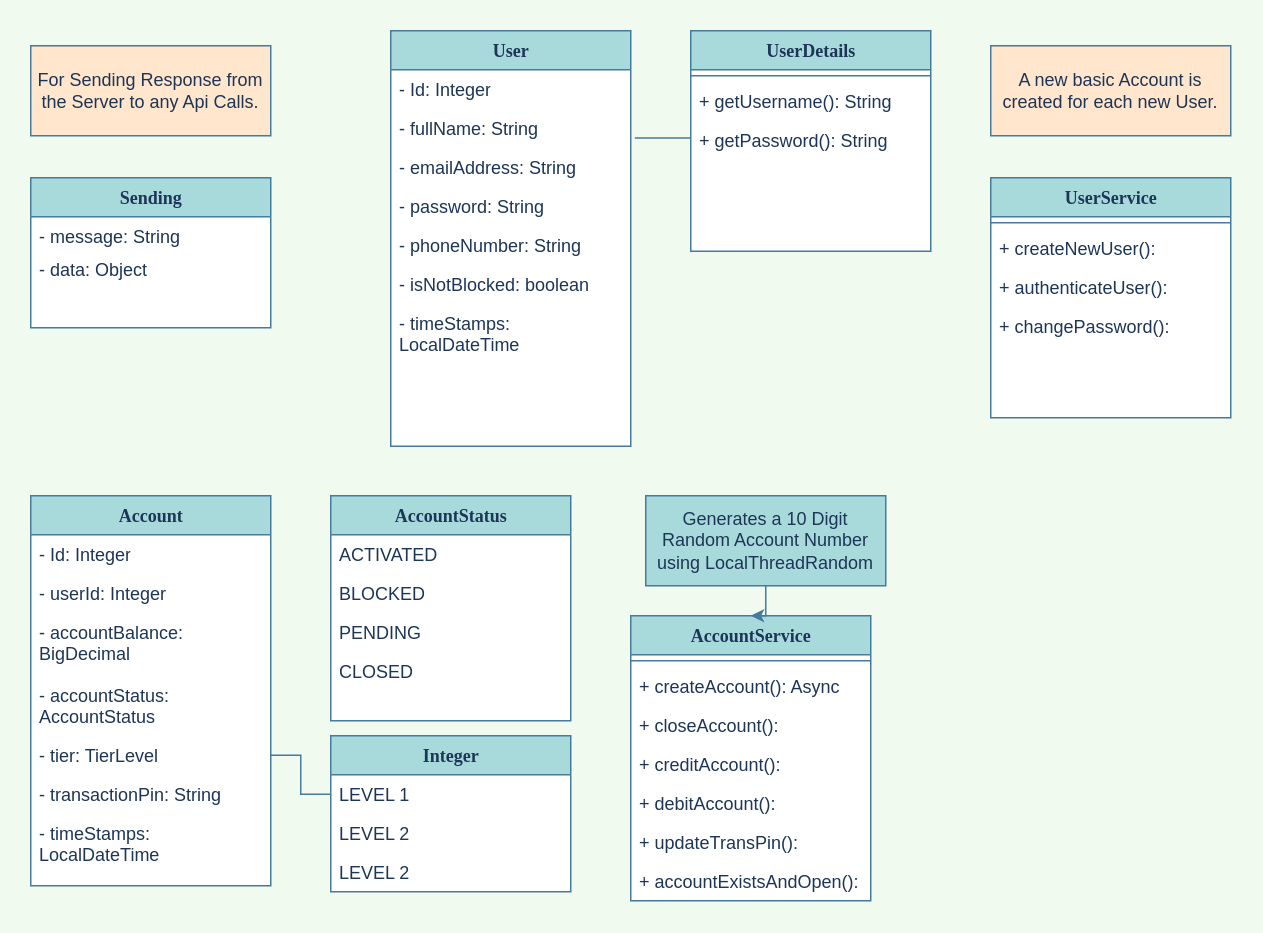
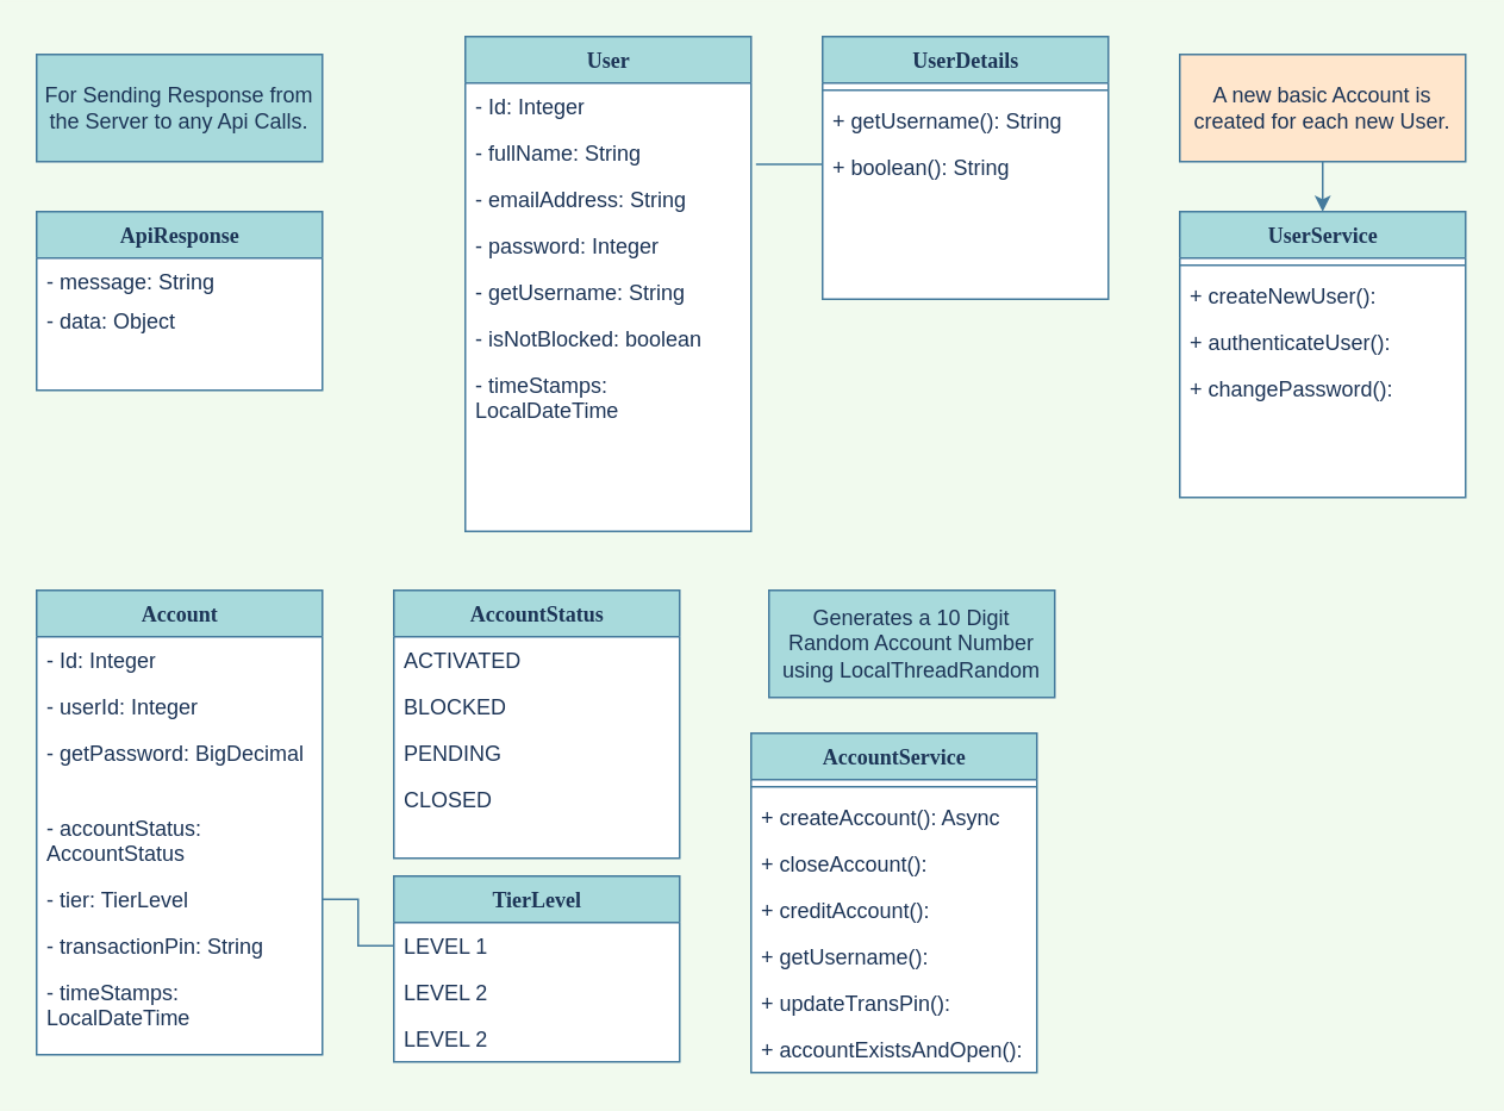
- <mxCell id="48" value="For Sending Response from the Server to any Api Calls." style="rounded=0;whiteSpace=wrap;html=1;fillColor=#ffe6cc;strokeColor=#457B9D;fontColor=#1D3557;" parent="1" vertex="1"><mxGeometry x="20" y="30" width="160" height="60" as="geometry" /></mxCell>
+ <mxCell id="48" value="For Sending Response from the Server to any Api Calls." style="rounded=0;whiteSpace=wrap;html=1;fillColor=#A8DADC;strokeColor=#457B9D;fontColor=#1D3557;" parent="1" vertex="1"><mxGeometry x="20" y="30" width="160" height="60" as="geometry" /></mxCell>
- <mxCell id="47" value="+ getPassword(): String" style="text;html=1;strokeColor=none;fillColor=none;align=left;verticalAlign=top;spacingLeft=4;spacingRight=4;whiteSpace=wrap;overflow=hidden;rotatable=0;points=[[0,0.5],[1,0.5]];portConstraint=eastwest;fontColor=#1D3557;" parent="44" vertex="1"><mxGeometry y="60" width="160" height="26" as="geometry" /></mxCell>
+ <mxCell id="47" value="+ boolean(): String" style="text;html=1;strokeColor=none;fillColor=none;align=left;verticalAlign=top;spacingLeft=4;spacingRight=4;whiteSpace=wrap;overflow=hidden;rotatable=0;points=[[0,0.5],[1,0.5]];portConstraint=eastwest;fontColor=#1D3557;" parent="44" vertex="1"><mxGeometry y="60" width="160" height="26" as="geometry" /></mxCell>
+ <mxCell id="49" style="edgeStyle=orthogonalEdgeStyle;rounded=0;orthogonalLoop=1;jettySize=auto;html=1;entryX=0.5;entryY=0;entryDx=0;entryDy=0;labelBackgroundColor=#F1FAEE;strokeColor=#457B9D;fontColor=#1D3557;" parent="1" source="50" target="13" edge="1"><mxGeometry relative="1" as="geometry" /></mxCell>
- <mxCell id="2" value="Sending" style="swimlane;html=1;fontStyle=1;align=center;verticalAlign=top;childLayout=stackLayout;horizontal=1;startSize=26;horizontalStack=0;resizeParent=1;resizeLast=0;collapsible=1;marginBottom=0;swimlaneFillColor=#ffffff;rounded=0;shadow=0;comic=0;labelBackgroundColor=none;strokeWidth=1;fillColor=#A8DADC;fontFamily=Verdana;fontSize=12;strokeColor=#457B9D;fontColor=#1D3557;" parent="1" vertex="1"><mxGeometry x="20" y="118" width="160" height="100" as="geometry"><mxRectangle x="90" y="70" width="130" height="30" as="alternateBounds" /></mxGeometry></mxCell>
+ <mxCell id="2" value="ApiResponse" style="swimlane;html=1;fontStyle=1;align=center;verticalAlign=top;childLayout=stackLayout;horizontal=1;startSize=26;horizontalStack=0;resizeParent=1;resizeLast=0;collapsible=1;marginBottom=0;swimlaneFillColor=#ffffff;rounded=0;shadow=0;comic=0;labelBackgroundColor=none;strokeWidth=1;fillColor=#A8DADC;fontFamily=Verdana;fontSize=12;strokeColor=#457B9D;fontColor=#1D3557;" parent="1" vertex="1"><mxGeometry x="20" y="118" width="160" height="100" as="geometry"><mxRectangle x="90" y="70" width="130" height="30" as="alternateBounds" /></mxGeometry></mxCell>
- <mxCell id="9" value="- password: String" style="text;html=1;strokeColor=none;fillColor=none;align=left;verticalAlign=top;spacingLeft=4;spacingRight=4;whiteSpace=wrap;overflow=hidden;rotatable=0;points=[[0,0.5],[1,0.5]];portConstraint=eastwest;fontColor=#1D3557;" parent="5" vertex="1"><mxGeometry y="104" width="160" height="26" as="geometry" /></mxCell>
+ <mxCell id="9" value="- password: Integer" style="text;html=1;strokeColor=none;fillColor=none;align=left;verticalAlign=top;spacingLeft=4;spacingRight=4;whiteSpace=wrap;overflow=hidden;rotatable=0;points=[[0,0.5],[1,0.5]];portConstraint=eastwest;fontColor=#1D3557;" parent="5" vertex="1"><mxGeometry y="104" width="160" height="26" as="geometry" /></mxCell>
- <mxCell id="10" value="- phoneNumber: String" style="text;html=1;strokeColor=none;fillColor=none;align=left;verticalAlign=top;spacingLeft=4;spacingRight=4;whiteSpace=wrap;overflow=hidden;rotatable=0;points=[[0,0.5],[1,0.5]];portConstraint=eastwest;fontColor=#1D3557;" parent="5" vertex="1"><mxGeometry y="130" width="160" height="26" as="geometry" /></mxCell>
+ <mxCell id="10" value="- getUsername: String" style="text;html=1;strokeColor=none;fillColor=none;align=left;verticalAlign=top;spacingLeft=4;spacingRight=4;whiteSpace=wrap;overflow=hidden;rotatable=0;points=[[0,0.5],[1,0.5]];portConstraint=eastwest;fontColor=#1D3557;" parent="5" vertex="1"><mxGeometry y="130" width="160" height="26" as="geometry" /></mxCell>
- <mxCell id="51" style="edgeStyle=orthogonalEdgeStyle;rounded=0;orthogonalLoop=1;jettySize=auto;html=1;entryX=0.5;entryY=0;entryDx=0;entryDy=0;labelBackgroundColor=#F1FAEE;strokeColor=#457B9D;fontColor=#1D3557;" parent="1" source="52" target="35" edge="1"><mxGeometry relative="1" as="geometry" /></mxCell>
- <mxCell id="21" value="- accountBalance: BigDecimal" style="text;html=1;strokeColor=none;fillColor=none;align=left;verticalAlign=top;spacingLeft=4;spacingRight=4;whiteSpace=wrap;overflow=hidden;rotatable=0;points=[[0,0.5],[1,0.5]];portConstraint=eastwest;fontColor=#1D3557;" parent="18" vertex="1"><mxGeometry y="78" width="160" height="42" as="geometry" /></mxCell>
+ <mxCell id="21" value="- getPassword: BigDecimal" style="text;html=1;strokeColor=none;fillColor=none;align=left;verticalAlign=top;spacingLeft=4;spacingRight=4;whiteSpace=wrap;overflow=hidden;rotatable=0;points=[[0,0.5],[1,0.5]];portConstraint=eastwest;fontColor=#1D3557;" parent="18" vertex="1"><mxGeometry y="78" width="160" height="42" as="geometry" /></mxCell>
- <mxCell id="31" value="Integer" style="swimlane;html=1;fontStyle=1;align=center;verticalAlign=top;childLayout=stackLayout;horizontal=1;startSize=26;horizontalStack=0;resizeParent=1;resizeLast=0;collapsible=1;marginBottom=0;swimlaneFillColor=#ffffff;rounded=0;shadow=0;comic=0;labelBackgroundColor=none;strokeWidth=1;fillColor=#A8DADC;fontFamily=Verdana;fontSize=12;strokeColor=#457B9D;fontColor=#1D3557;" parent="1" vertex="1"><mxGeometry x="220" y="490" width="160" height="104" as="geometry" /></mxCell>
+ <mxCell id="31" value="TierLevel" style="swimlane;html=1;fontStyle=1;align=center;verticalAlign=top;childLayout=stackLayout;horizontal=1;startSize=26;horizontalStack=0;resizeParent=1;resizeLast=0;collapsible=1;marginBottom=0;swimlaneFillColor=#ffffff;rounded=0;shadow=0;comic=0;labelBackgroundColor=none;strokeWidth=1;fillColor=#A8DADC;fontFamily=Verdana;fontSize=12;strokeColor=#457B9D;fontColor=#1D3557;" parent="1" vertex="1"><mxGeometry x="220" y="490" width="160" height="104" as="geometry" /></mxCell>
- <mxCell id="40" value="+ debitAccount():" style="text;html=1;strokeColor=none;fillColor=none;align=left;verticalAlign=top;spacingLeft=4;spacingRight=4;whiteSpace=wrap;overflow=hidden;rotatable=0;points=[[0,0.5],[1,0.5]];portConstraint=eastwest;fontColor=#1D3557;" parent="35" vertex="1"><mxGeometry y="112" width="160" height="26" as="geometry" /></mxCell>
+ <mxCell id="40" value="+ getUsername():" style="text;html=1;strokeColor=none;fillColor=none;align=left;verticalAlign=top;spacingLeft=4;spacingRight=4;whiteSpace=wrap;overflow=hidden;rotatable=0;points=[[0,0.5],[1,0.5]];portConstraint=eastwest;fontColor=#1D3557;" parent="35" vertex="1"><mxGeometry y="112" width="160" height="26" as="geometry" /></mxCell>
